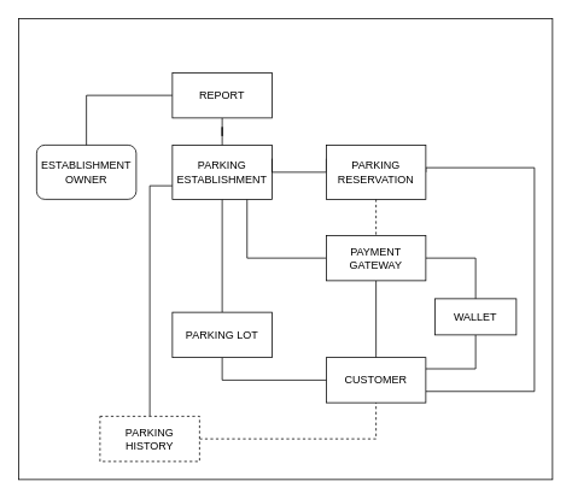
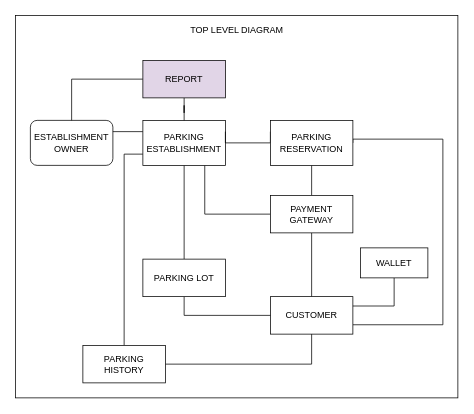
+ <mxCell id="26" value="TOP LEVEL DIAGRAM" style="text;html=1;align=center;verticalAlign=middle;resizable=0;points=[];autosize=1;strokeColor=none;fillColor=none;" vertex="1" parent="1"><mxGeometry x="245" y="30" width="140" height="20" as="geometry" /></mxCell>
- <mxCell id="23" value="REPORT" style="rounded=0;whiteSpace=wrap;html=1;" parent="1" vertex="1"><mxGeometry x="190" y="80" width="110" height="50" as="geometry" /></mxCell>
+ <mxCell id="23" value="REPORT" style="rounded=0;whiteSpace=wrap;html=1;fillColor=#e1d5e7;" parent="1" vertex="1"><mxGeometry x="190" y="80" width="110" height="50" as="geometry" /></mxCell>
+ <mxCell id="5" style="edgeStyle=orthogonalEdgeStyle;rounded=0;orthogonalLoop=1;jettySize=auto;html=1;exitX=0;exitY=0.25;exitDx=0;exitDy=0;entryX=1;entryY=0.25;entryDx=0;entryDy=0;endArrow=none;endFill=0;" parent="1" source="8" target="3" edge="1"><mxGeometry relative="1" as="geometry" /></mxCell>
- <mxCell id="10" style="edgeStyle=orthogonalEdgeStyle;rounded=0;orthogonalLoop=1;jettySize=auto;html=1;exitX=0.5;exitY=1;exitDx=0;exitDy=0;entryX=0.5;entryY=0;entryDx=0;entryDy=0;endArrow=none;endFill=0;dashed=1;" parent="1" source="12" target="15" edge="1"><mxGeometry relative="1" as="geometry" /></mxCell>
+ <mxCell id="10" style="edgeStyle=orthogonalEdgeStyle;rounded=0;orthogonalLoop=1;jettySize=auto;html=1;exitX=0.5;exitY=1;exitDx=0;exitDy=0;entryX=0.5;entryY=0;entryDx=0;entryDy=0;endArrow=none;endFill=0;" parent="1" source="12" target="15" edge="1"><mxGeometry relative="1" as="geometry" /></mxCell>
- <mxCell id="14" style="edgeStyle=orthogonalEdgeStyle;rounded=0;orthogonalLoop=1;jettySize=auto;html=1;exitX=1;exitY=0.5;exitDx=0;exitDy=0;entryX=0.5;entryY=0;entryDx=0;entryDy=0;endArrow=none;endFill=0;" parent="1" source="15" target="25" edge="1"><mxGeometry relative="1" as="geometry" /></mxCell>
- <mxCell id="20" value="PARKING HISTORY" style="rounded=0;whiteSpace=wrap;html=1;dashed=1;" parent="1" vertex="1"><mxGeometry x="110" y="460" width="110" height="50" as="geometry" /></mxCell>
+ <mxCell id="20" value="PARKING HISTORY" style="rounded=0;whiteSpace=wrap;html=1;" parent="1" vertex="1"><mxGeometry x="110" y="460" width="110" height="50" as="geometry" /></mxCell>
- <mxCell id="19" style="edgeStyle=orthogonalEdgeStyle;rounded=0;orthogonalLoop=1;jettySize=auto;html=1;exitX=1;exitY=0.5;exitDx=0;exitDy=0;entryX=0.5;entryY=1;entryDx=0;entryDy=0;endArrow=none;endFill=0;dashed=1;" parent="1" source="20" target="16" edge="1"><mxGeometry relative="1" as="geometry" /></mxCell>
+ <mxCell id="19" style="edgeStyle=orthogonalEdgeStyle;rounded=0;orthogonalLoop=1;jettySize=auto;html=1;exitX=1;exitY=0.5;exitDx=0;exitDy=0;entryX=0.5;entryY=1;entryDx=0;entryDy=0;endArrow=none;endFill=0;" parent="1" source="20" target="16" edge="1"><mxGeometry relative="1" as="geometry" /></mxCell>
